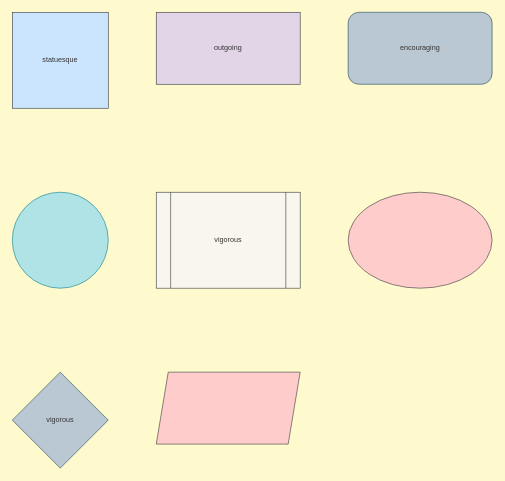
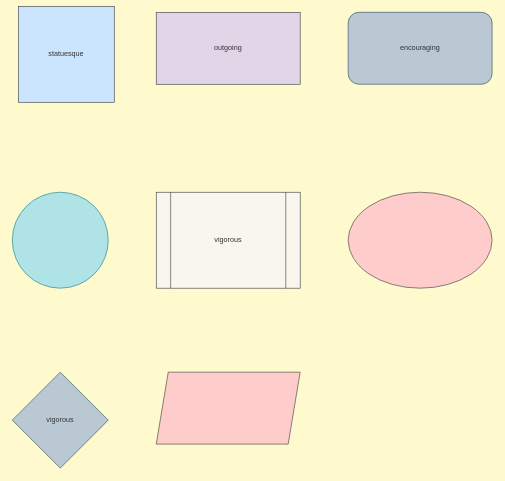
- <mxCell id="2" parent="1" value="statuesque" style="whiteSpace=wrap;html=1;aspect=fixed;;fillColor=#CCE5FF;strokeColor=#36393D;fontColor=#333333;" vertex="1"><mxGeometry x="20" y="20" width="160" height="160" as="geometry" /></mxCell>
+ <mxCell id="2" parent="1" value="statuesque" style="whiteSpace=wrap;html=1;aspect=fixed;;fillColor=#CCE5FF;strokeColor=#36393D;fontColor=#333333;" vertex="1"><mxGeometry x="30" y="10" width="160" height="160" as="geometry" /></mxCell>
